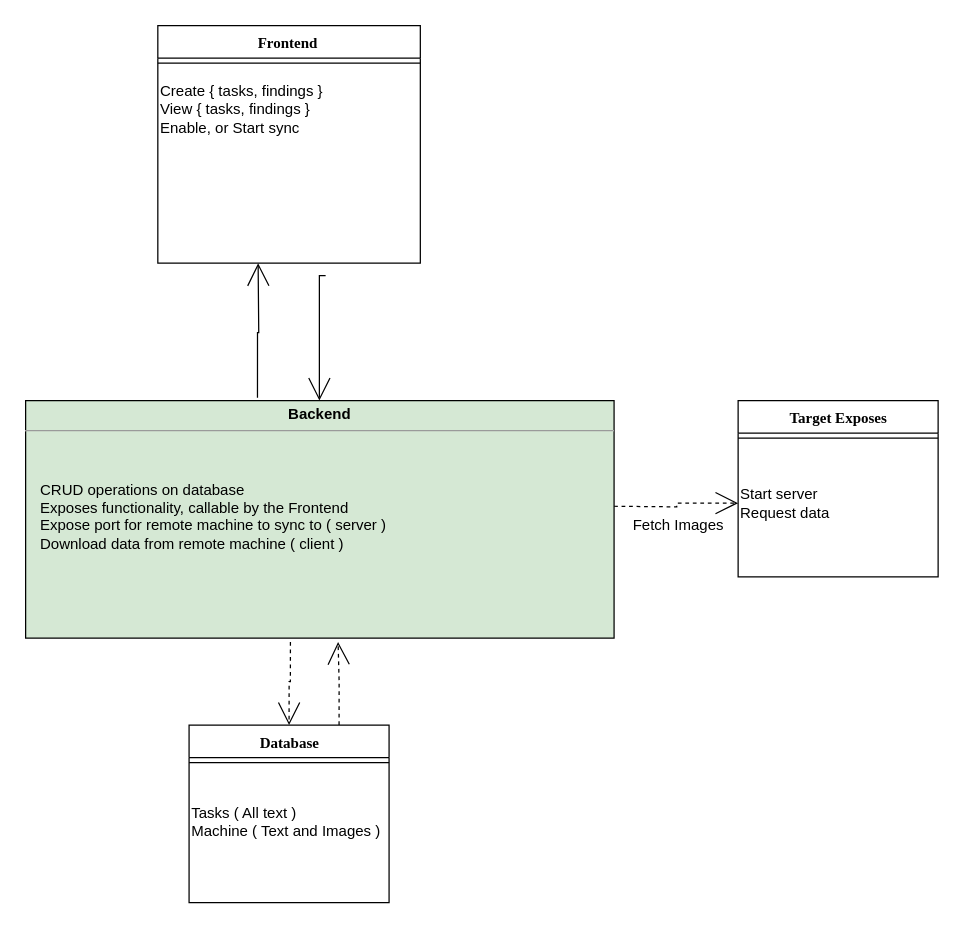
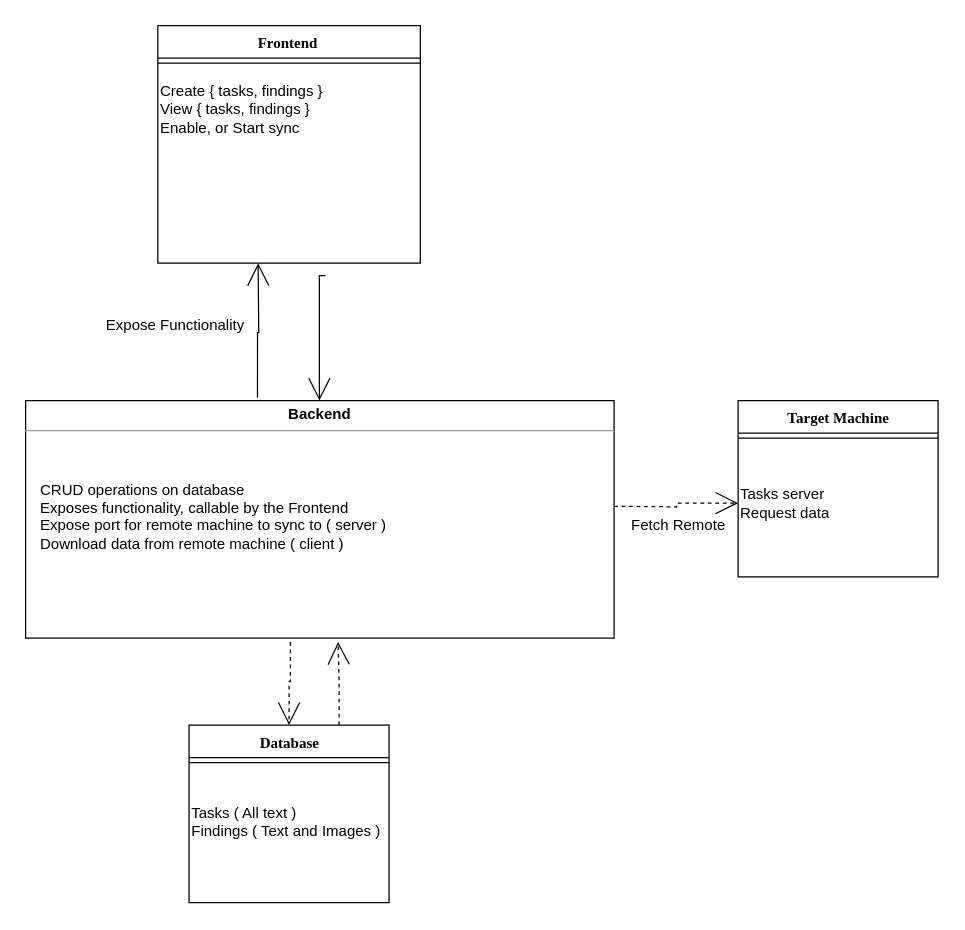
+ <mxCell id="18" value="Expose Functionality" style="text;html=1;strokeColor=none;fillColor=none;align=center;verticalAlign=middle;whiteSpace=wrap;rounded=0;" parent="1" vertex="1"><mxGeometry x="80" y="250" width="120" height="20" as="geometry" /></mxCell>
- <mxCell id="10" value="Target Exposes" style="swimlane;html=1;fontStyle=1;align=center;verticalAlign=top;childLayout=stackLayout;horizontal=1;startSize=26;horizontalStack=0;resizeParent=1;resizeLast=0;collapsible=1;marginBottom=0;swimlaneFillColor=#ffffff;rounded=0;shadow=0;comic=0;labelBackgroundColor=none;strokeWidth=1;fillColor=none;fontFamily=Verdana;fontSize=12" parent="1" vertex="1"><mxGeometry x="590" y="320" width="160" height="141" as="geometry" /></mxCell>
+ <mxCell id="10" value="Target Machine" style="swimlane;html=1;fontStyle=1;align=center;verticalAlign=top;childLayout=stackLayout;horizontal=1;startSize=26;horizontalStack=0;resizeParent=1;resizeLast=0;collapsible=1;marginBottom=0;swimlaneFillColor=#ffffff;rounded=0;shadow=0;comic=0;labelBackgroundColor=none;strokeWidth=1;fillColor=none;fontFamily=Verdana;fontSize=12" parent="1" vertex="1"><mxGeometry x="590" y="320" width="160" height="141" as="geometry" /></mxCell>
- <mxCell id="12" value="&lt;div&gt;Start server&lt;/div&gt;&lt;div&gt;Request data&lt;br&gt;&lt;/div&gt;" style="text;html=1;strokeColor=none;fillColor=none;align=left;verticalAlign=middle;whiteSpace=wrap;rounded=0;" parent="10" vertex="1"><mxGeometry y="34" width="160" height="96" as="geometry" /></mxCell>
+ <mxCell id="12" value="&lt;div&gt;Tasks server&lt;/div&gt;&lt;div&gt;Request data&lt;br&gt;&lt;/div&gt;" style="text;html=1;strokeColor=none;fillColor=none;align=left;verticalAlign=middle;whiteSpace=wrap;rounded=0;" parent="10" vertex="1"><mxGeometry y="34" width="160" height="96" as="geometry" /></mxCell>
- <mxCell id="2" value="&lt;p style=&quot;margin: 0px ; margin-top: 4px ; text-align: center&quot;&gt;&lt;b&gt;Backend&lt;/b&gt;&lt;/p&gt;&lt;hr size=&quot;1&quot;&gt;&lt;p style=&quot;margin: 0px ; margin-left: 4px&quot;&gt;&lt;br&gt;&lt;/p&gt;" style="verticalAlign=top;align=left;overflow=fill;fontSize=12;fontFamily=Helvetica;html=1;rounded=0;shadow=0;comic=0;labelBackgroundColor=none;strokeWidth=1;backgroundOutline=0;fillColor=#d5e8d4;" parent="1" vertex="1"><mxGeometry x="20" y="320" width="470.76" height="190" as="geometry" /></mxCell>
+ <mxCell id="2" value="&lt;p style=&quot;margin: 0px ; margin-top: 4px ; text-align: center&quot;&gt;&lt;b&gt;Backend&lt;/b&gt;&lt;/p&gt;&lt;hr size=&quot;1&quot;&gt;&lt;p style=&quot;margin: 0px ; margin-left: 4px&quot;&gt;&lt;br&gt;&lt;/p&gt;" style="verticalAlign=top;align=left;overflow=fill;fontSize=12;fontFamily=Helvetica;html=1;rounded=0;shadow=0;comic=0;labelBackgroundColor=none;strokeWidth=1;backgroundOutline=0;" parent="1" vertex="1"><mxGeometry x="20" y="320" width="470.76" height="190" as="geometry" /></mxCell>
- <mxCell id="19" value="Fetch Images" style="text;html=1;strokeColor=none;fillColor=none;align=center;verticalAlign=middle;whiteSpace=wrap;rounded=0;" parent="1" vertex="1"><mxGeometry x="495" y="410" width="95" height="20" as="geometry" /></mxCell>
+ <mxCell id="19" value="Fetch Remote" style="text;html=1;strokeColor=none;fillColor=none;align=center;verticalAlign=middle;whiteSpace=wrap;rounded=0;" parent="1" vertex="1"><mxGeometry x="495" y="410" width="95" height="20" as="geometry" /></mxCell>
- <mxCell id="9" value="&lt;div&gt;Tasks ( All text )&lt;br&gt;&lt;/div&gt;&lt;div&gt;Machine ( Text and Images )&lt;br&gt;&lt;/div&gt;" style="text;html=1;strokeColor=none;fillColor=none;align=left;verticalAlign=middle;whiteSpace=wrap;rounded=0;" parent="7" vertex="1"><mxGeometry y="34" width="160" height="86" as="geometry" /></mxCell>
+ <mxCell id="9" value="&lt;div&gt;Tasks ( All text )&lt;br&gt;&lt;/div&gt;&lt;div&gt;Findings ( Text and Images )&lt;br&gt;&lt;/div&gt;" style="text;html=1;strokeColor=none;fillColor=none;align=left;verticalAlign=middle;whiteSpace=wrap;rounded=0;" parent="7" vertex="1"><mxGeometry y="34" width="160" height="86" as="geometry" /></mxCell>
